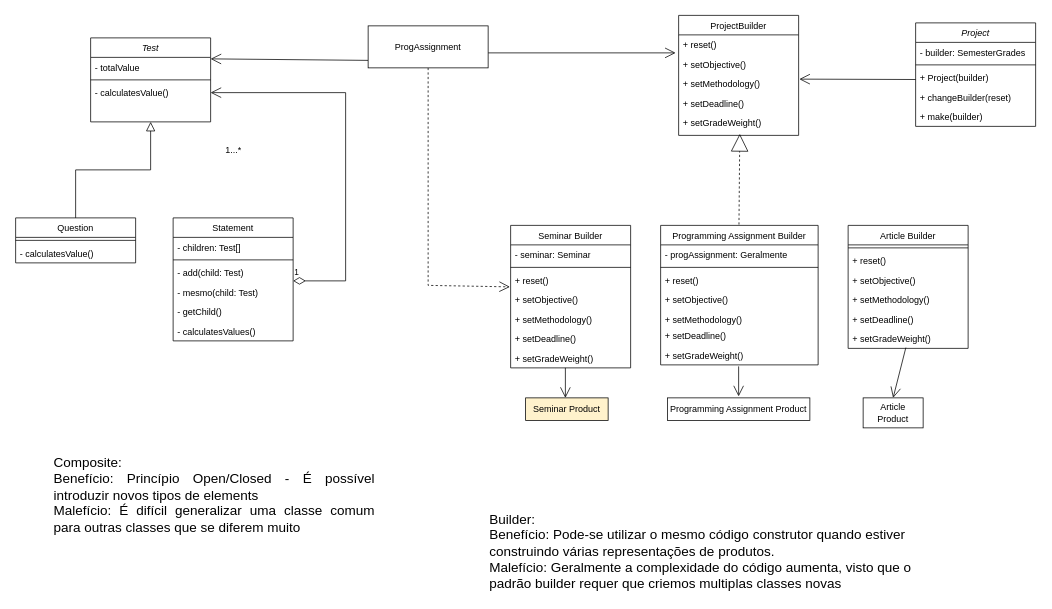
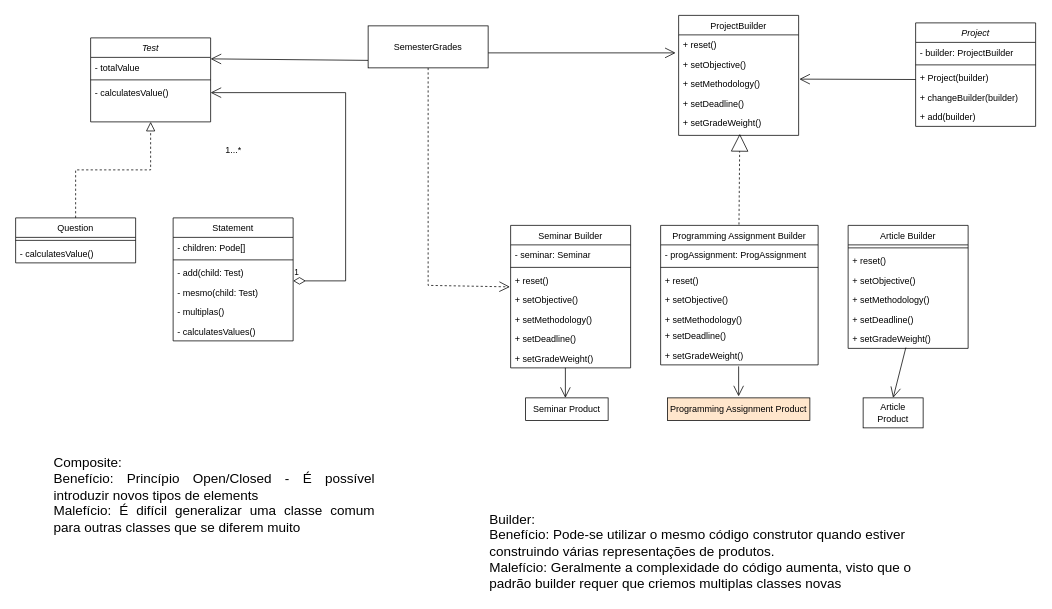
- <mxCell id="65" value="ProgAssignment" style="html=1;whiteSpace=wrap;" vertex="1" parent="1"><mxGeometry x="490" y="34" width="160" height="56" as="geometry" /></mxCell>
+ <mxCell id="65" value="SemesterGrades" style="html=1;whiteSpace=wrap;" vertex="1" parent="1"><mxGeometry x="490" y="34" width="160" height="56" as="geometry" /></mxCell>
- <mxCell id="27" value="- builder: SemesterGrades" style="text;align=left;verticalAlign=top;spacingLeft=4;spacingRight=4;overflow=hidden;rotatable=0;points=[[0,0.5],[1,0.5]];portConstraint=eastwest;rounded=0;shadow=0;html=0;" parent="26" vertex="1"><mxGeometry y="26" width="160" height="26" as="geometry" /></mxCell>
+ <mxCell id="27" value="- builder: ProjectBuilder" style="text;align=left;verticalAlign=top;spacingLeft=4;spacingRight=4;overflow=hidden;rotatable=0;points=[[0,0.5],[1,0.5]];portConstraint=eastwest;rounded=0;shadow=0;html=0;" parent="26" vertex="1"><mxGeometry y="26" width="160" height="26" as="geometry" /></mxCell>
- <mxCell id="30" value="+ changeBuilder(reset)" style="text;strokeColor=none;fillColor=none;align=left;verticalAlign=top;spacingLeft=4;spacingRight=4;overflow=hidden;rotatable=0;points=[[0,0.5],[1,0.5]];portConstraint=eastwest;whiteSpace=wrap;html=1;" parent="26" vertex="1"><mxGeometry y="86" width="160" height="26" as="geometry" /></mxCell>
+ <mxCell id="30" value="+ changeBuilder(builder)" style="text;strokeColor=none;fillColor=none;align=left;verticalAlign=top;spacingLeft=4;spacingRight=4;overflow=hidden;rotatable=0;points=[[0,0.5],[1,0.5]];portConstraint=eastwest;whiteSpace=wrap;html=1;" parent="26" vertex="1"><mxGeometry y="86" width="160" height="26" as="geometry" /></mxCell>
- <mxCell id="31" value="+ make(builder)" style="text;strokeColor=none;fillColor=none;align=left;verticalAlign=top;spacingLeft=4;spacingRight=4;overflow=hidden;rotatable=0;points=[[0,0.5],[1,0.5]];portConstraint=eastwest;whiteSpace=wrap;html=1;" parent="26" vertex="1"><mxGeometry y="112" width="160" height="26" as="geometry" /></mxCell>
+ <mxCell id="31" value="+ add(builder)" style="text;strokeColor=none;fillColor=none;align=left;verticalAlign=top;spacingLeft=4;spacingRight=4;overflow=hidden;rotatable=0;points=[[0,0.5],[1,0.5]];portConstraint=eastwest;whiteSpace=wrap;html=1;" parent="26" vertex="1"><mxGeometry y="112" width="160" height="26" as="geometry" /></mxCell>
- <mxCell id="9" value="" style="endArrow=block;endSize=10;endFill=0;shadow=0;strokeWidth=1;rounded=0;edgeStyle=elbowEdgeStyle;elbow=vertical;" parent="1" source="6" target="2" edge="1"><mxGeometry width="160" relative="1" as="geometry"><mxPoint x="100" y="133" as="sourcePoint" /><mxPoint x="100" y="133" as="targetPoint" /></mxGeometry></mxCell>
+ <mxCell id="9" value="" style="endArrow=block;endSize=10;endFill=0;shadow=0;strokeWidth=1;rounded=0;edgeStyle=elbowEdgeStyle;elbow=vertical;dashed=1;" parent="1" source="6" target="2" edge="1"><mxGeometry width="160" relative="1" as="geometry"><mxPoint x="100" y="133" as="sourcePoint" /><mxPoint x="100" y="133" as="targetPoint" /></mxGeometry></mxCell>
- <mxCell id="11" value="- children: Test[]" style="text;align=left;verticalAlign=top;spacingLeft=4;spacingRight=4;overflow=hidden;rotatable=0;points=[[0,0.5],[1,0.5]];portConstraint=eastwest;" parent="10" vertex="1"><mxGeometry y="26" width="160" height="26" as="geometry" /></mxCell>
+ <mxCell id="11" value="- children: Pode[]" style="text;align=left;verticalAlign=top;spacingLeft=4;spacingRight=4;overflow=hidden;rotatable=0;points=[[0,0.5],[1,0.5]];portConstraint=eastwest;" parent="10" vertex="1"><mxGeometry y="26" width="160" height="26" as="geometry" /></mxCell>
- <mxCell id="41" value="- progAssignment: Geralmente" style="text;strokeColor=none;fillColor=none;align=left;verticalAlign=top;spacingLeft=4;spacingRight=4;overflow=hidden;rotatable=0;points=[[0,0.5],[1,0.5]];portConstraint=eastwest;whiteSpace=wrap;html=1;" parent="40" vertex="1"><mxGeometry y="26" width="210" height="26" as="geometry" /></mxCell>
+ <mxCell id="41" value="- progAssignment: ProgAssignment" style="text;strokeColor=none;fillColor=none;align=left;verticalAlign=top;spacingLeft=4;spacingRight=4;overflow=hidden;rotatable=0;points=[[0,0.5],[1,0.5]];portConstraint=eastwest;whiteSpace=wrap;html=1;" parent="40" vertex="1"><mxGeometry y="26" width="210" height="26" as="geometry" /></mxCell>
- <mxCell id="15" value="- getChild()" style="text;align=left;verticalAlign=top;spacingLeft=4;spacingRight=4;overflow=hidden;rotatable=0;points=[[0,0.5],[1,0.5]];portConstraint=eastwest;" parent="10" vertex="1"><mxGeometry y="112" width="160" height="26" as="geometry" /></mxCell>
+ <mxCell id="15" value="- multiplas()" style="text;align=left;verticalAlign=top;spacingLeft=4;spacingRight=4;overflow=hidden;rotatable=0;points=[[0,0.5],[1,0.5]];portConstraint=eastwest;" parent="10" vertex="1"><mxGeometry y="112" width="160" height="26" as="geometry" /></mxCell>
- <mxCell id="57" value="Seminar Product" style="html=1;whiteSpace=wrap;fillColor=#fff2cc;" vertex="1" parent="1"><mxGeometry x="700" y="530" width="110" height="30" as="geometry" /></mxCell>
+ <mxCell id="57" value="Seminar Product" style="html=1;whiteSpace=wrap;" vertex="1" parent="1"><mxGeometry x="700" y="530" width="110" height="30" as="geometry" /></mxCell>
- <mxCell id="58" value="Programming Assignment Product" style="html=1;whiteSpace=wrap;" vertex="1" parent="1"><mxGeometry x="889" y="530" width="190" height="30" as="geometry" /></mxCell>
+ <mxCell id="58" value="Programming Assignment Product" style="html=1;whiteSpace=wrap;fillColor=#ffe6cc;" vertex="1" parent="1"><mxGeometry x="889" y="530" width="190" height="30" as="geometry" /></mxCell>
